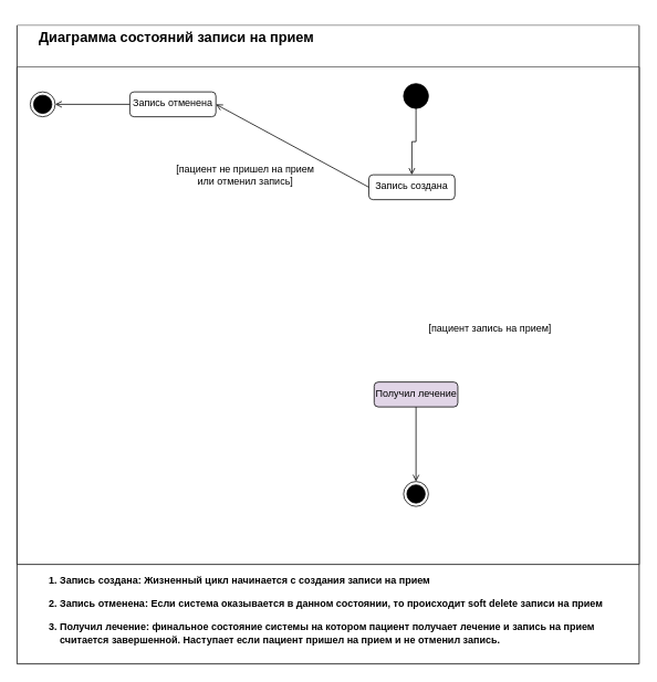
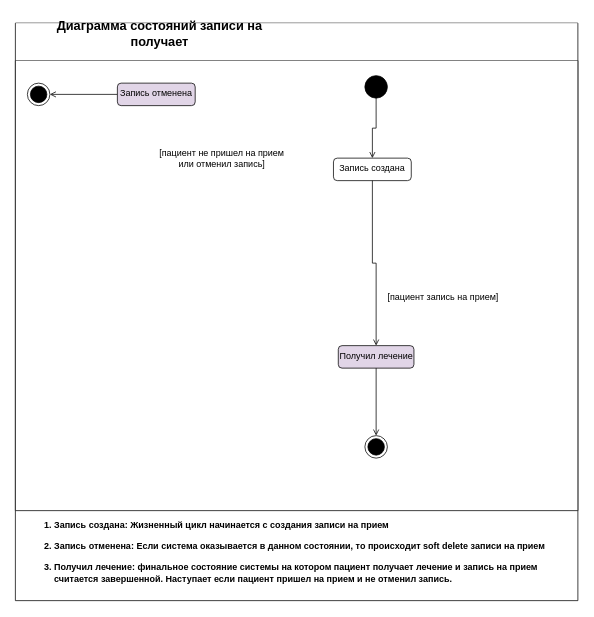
- <mxCell id="12" value="&lt;font style=&quot;font-size: 17px;&quot;&gt;&lt;b&gt;Диаграмма состояний записи на прием&lt;/b&gt;&lt;/font&gt;" style="text;html=1;align=center;verticalAlign=middle;whiteSpace=wrap;rounded=0;" parent="1" vertex="1"><mxGeometry x="36" y="20" width="353.12" height="50" as="geometry" /></mxCell>
+ <mxCell id="12" value="&lt;font style=&quot;font-size: 17px;&quot;&gt;&lt;b&gt;Диаграмма состояний записи на получает&lt;/b&gt;&lt;/font&gt;" style="text;html=1;align=center;verticalAlign=middle;whiteSpace=wrap;rounded=0;" parent="1" vertex="1"><mxGeometry x="36" y="20" width="353.12" height="50" as="geometry" /></mxCell>
- <mxCell id="14" value="&lt;div style=&quot;&quot;&gt;Запись отменена&lt;/div&gt;" style="html=1;align=center;verticalAlign=top;rounded=1;absoluteArcSize=1;arcSize=10;dashed=0;whiteSpace=wrap;" parent="1" vertex="1"><mxGeometry x="156" y="110" width="103.75" height="30" as="geometry" /></mxCell>
+ <mxCell id="14" value="&lt;div style=&quot;&quot;&gt;Запись отменена&lt;/div&gt;" style="html=1;align=center;verticalAlign=top;rounded=1;absoluteArcSize=1;arcSize=10;dashed=0;whiteSpace=wrap;fillColor=#e1d5e7;" parent="1" vertex="1"><mxGeometry x="156" y="110" width="103.75" height="30" as="geometry" /></mxCell>
- <mxCell id="18" style="rounded=0;orthogonalLoop=1;jettySize=auto;html=1;exitX=0;exitY=0.5;exitDx=0;exitDy=0;entryX=1;entryY=0.5;entryDx=0;entryDy=0;endArrow=open;endFill=0;" edge="1" parent="1" source="8" target="14"><mxGeometry relative="1" as="geometry" /></mxCell>
+ <mxCell id="9" style="edgeStyle=orthogonalEdgeStyle;rounded=0;orthogonalLoop=1;jettySize=auto;html=1;exitX=0.5;exitY=1;exitDx=0;exitDy=0;entryX=0.5;entryY=0;entryDx=0;entryDy=0;endArrow=open;endFill=0;" parent="4" source="8" target="5" edge="1"><mxGeometry relative="1" as="geometry"><mxPoint x="480.99" y="290" as="sourcePoint" /></mxGeometry></mxCell>
